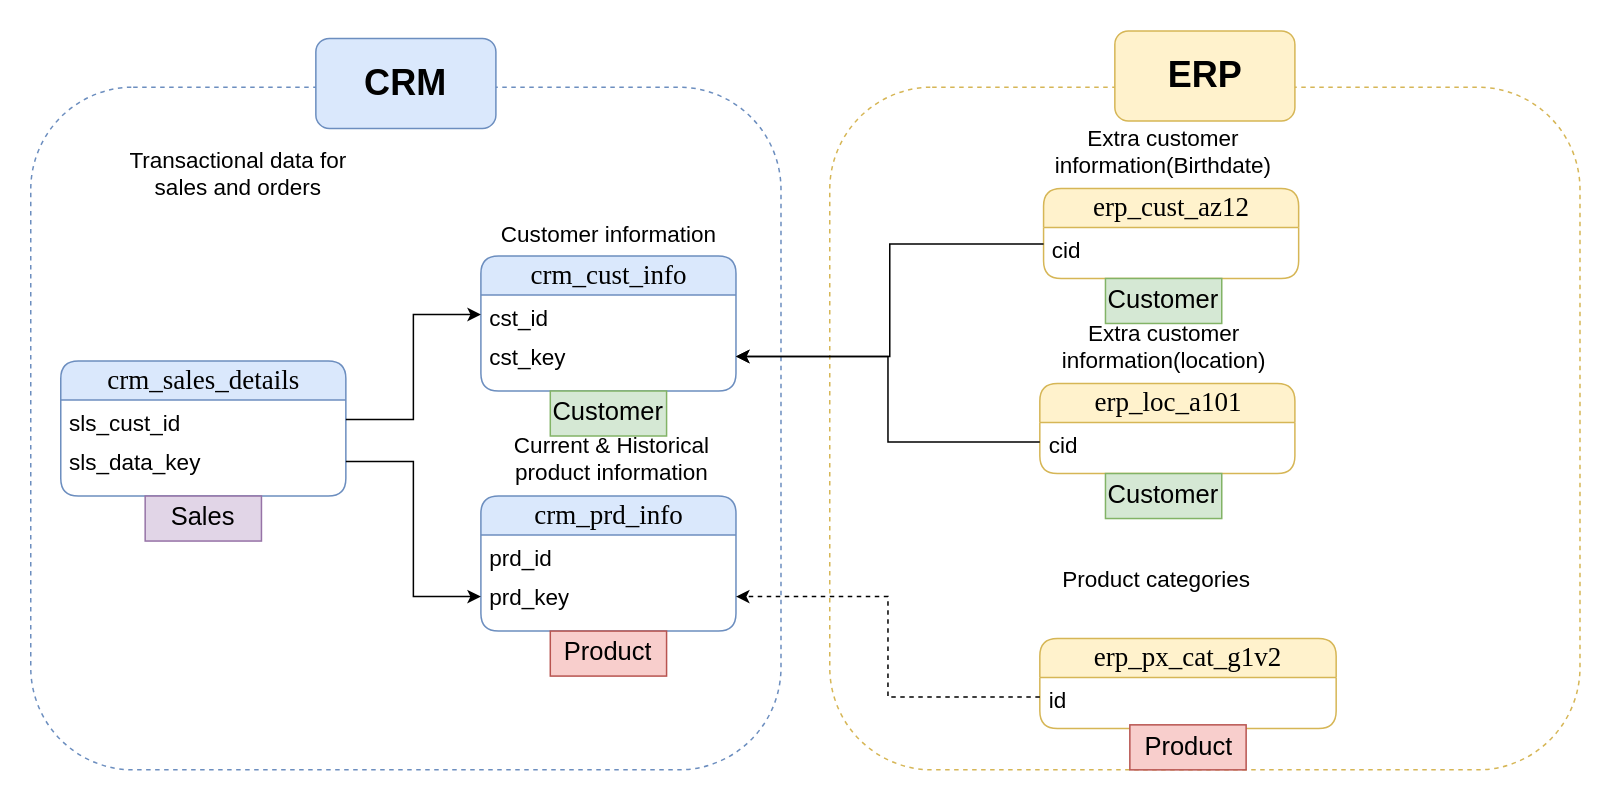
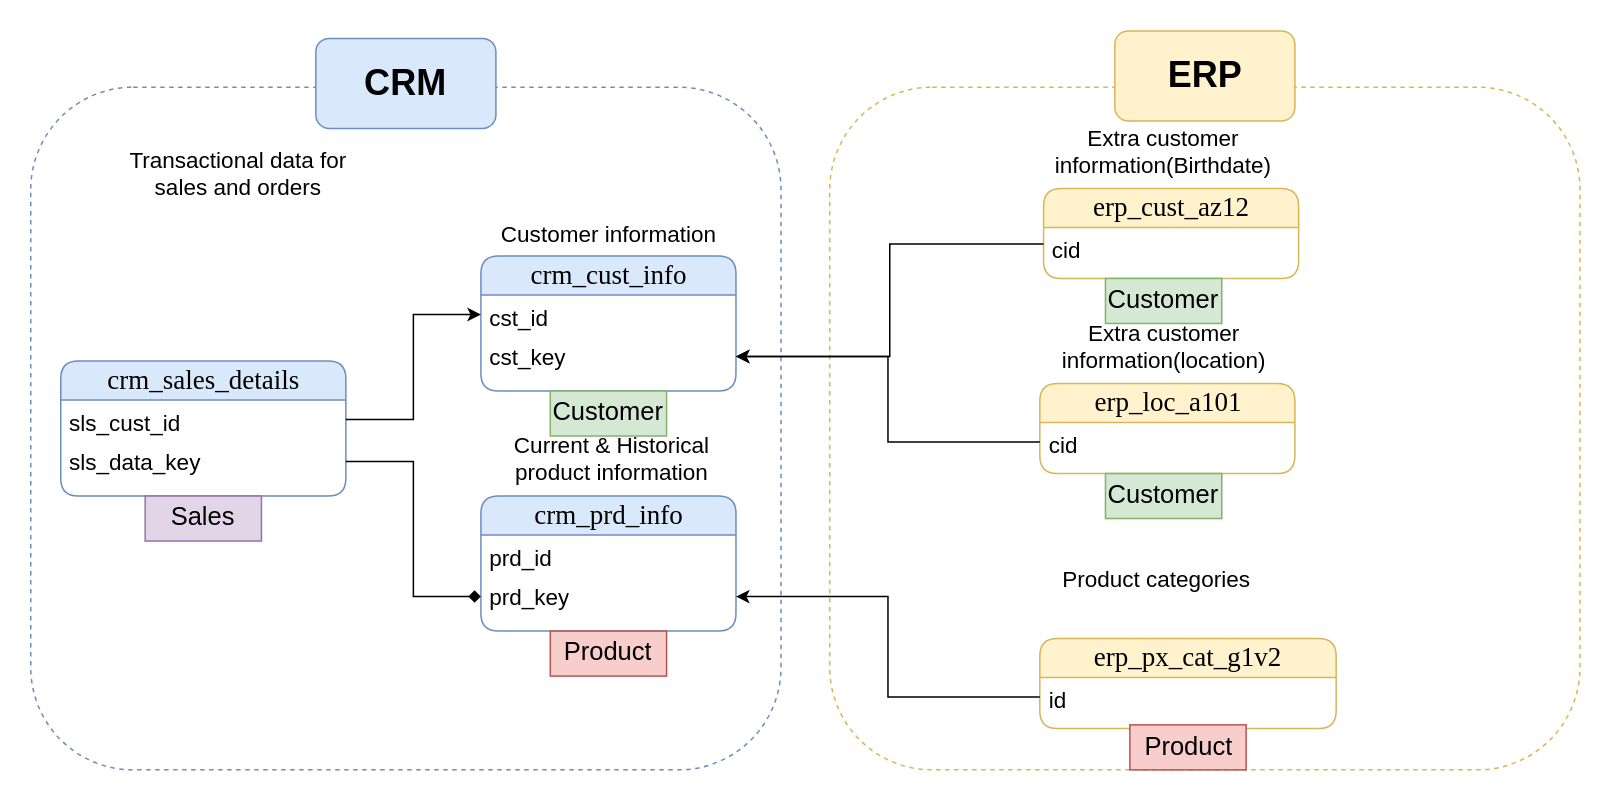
- <mxCell id="17" style="edgeStyle=orthogonalEdgeStyle;rounded=0;orthogonalLoop=1;jettySize=auto;html=1;" parent="1" source="14" target="10" edge="1"><mxGeometry relative="1" as="geometry" /></mxCell>
+ <mxCell id="17" style="edgeStyle=orthogonalEdgeStyle;rounded=0;orthogonalLoop=1;jettySize=auto;html=1;endArrow=diamond;" parent="1" source="14" target="10" edge="1"><mxGeometry relative="1" as="geometry" /></mxCell>
- <mxCell id="31" style="edgeStyle=orthogonalEdgeStyle;rounded=0;orthogonalLoop=1;jettySize=auto;html=1;dashed=1;" parent="1" source="25" target="10" edge="1"><mxGeometry relative="1" as="geometry" /></mxCell>
+ <mxCell id="31" style="edgeStyle=orthogonalEdgeStyle;rounded=0;orthogonalLoop=1;jettySize=auto;html=1;" parent="1" source="25" target="10" edge="1"><mxGeometry relative="1" as="geometry" /></mxCell>
